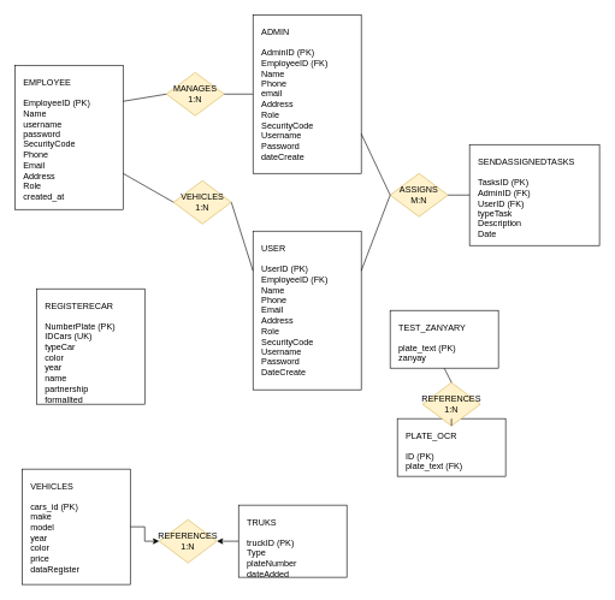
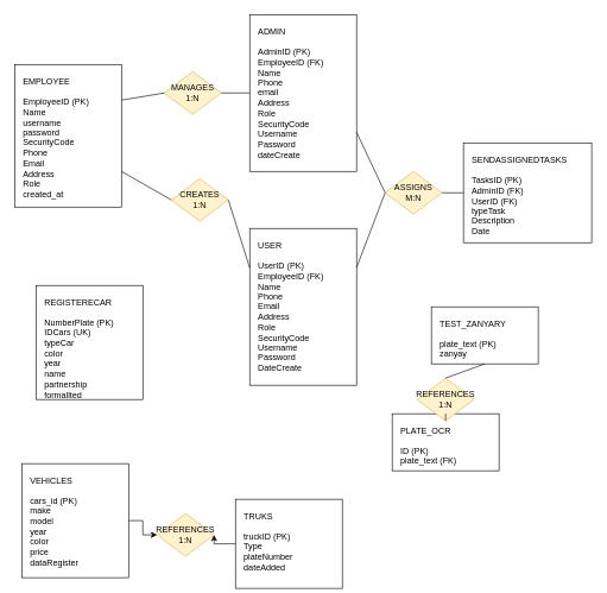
- <mxCell id="14" value="VEHICLES&#10;1:N" style="rhombus;whiteSpace=wrap;html=1;fillColor=#fff2cc;strokeColor=#d6b656;" vertex="1" parent="1"><mxGeometry x="240" y="250" width="80" height="60" as="geometry" /></mxCell>
+ <mxCell id="14" value="CREATES&#10;1:N" style="rhombus;whiteSpace=wrap;html=1;fillColor=#fff2cc;strokeColor=#d6b656;" vertex="1" parent="1"><mxGeometry x="240" y="250" width="80" height="60" as="geometry" /></mxCell>
- <mxCell id="11" value="TEST_ZANYARY&#10;&#10;plate_text (PK)&#10;zanyay" style="rounded=0;whiteSpace=wrap;html=1;align=left;verticalAlign=top;spacingTop=10;spacingLeft=10;" vertex="1" parent="1"><mxGeometry x="540" y="430" width="150" height="80" as="geometry" /></mxCell>
+ <mxCell id="11" value="TEST_ZANYARY&#10;&#10;plate_text (PK)&#10;zanyay" style="rounded=0;whiteSpace=wrap;html=1;align=left;verticalAlign=top;spacingTop=10;spacingLeft=10;" vertex="1" parent="1"><mxGeometry x="605" y="430" width="150" height="80" as="geometry" /></mxCell>
- <mxCell id="10" value="TRUKS&#10;&#10;truckID (PK)&#10;Type&#10;plateNumber&#10;dateAdded" style="rounded=0;whiteSpace=wrap;html=1;align=left;verticalAlign=top;spacingTop=10;spacingLeft=10;" vertex="1" parent="1"><mxGeometry x="330" y="700" width="150" height="100" as="geometry" /></mxCell>
+ <mxCell id="10" value="TRUKS&#10;&#10;truckID (PK)&#10;Type&#10;plateNumber&#10;dateAdded" style="rounded=0;whiteSpace=wrap;html=1;align=left;verticalAlign=top;spacingTop=10;spacingLeft=10;" vertex="1" parent="1"><mxGeometry x="330" y="700" width="150" height="125" as="geometry" /></mxCell>
